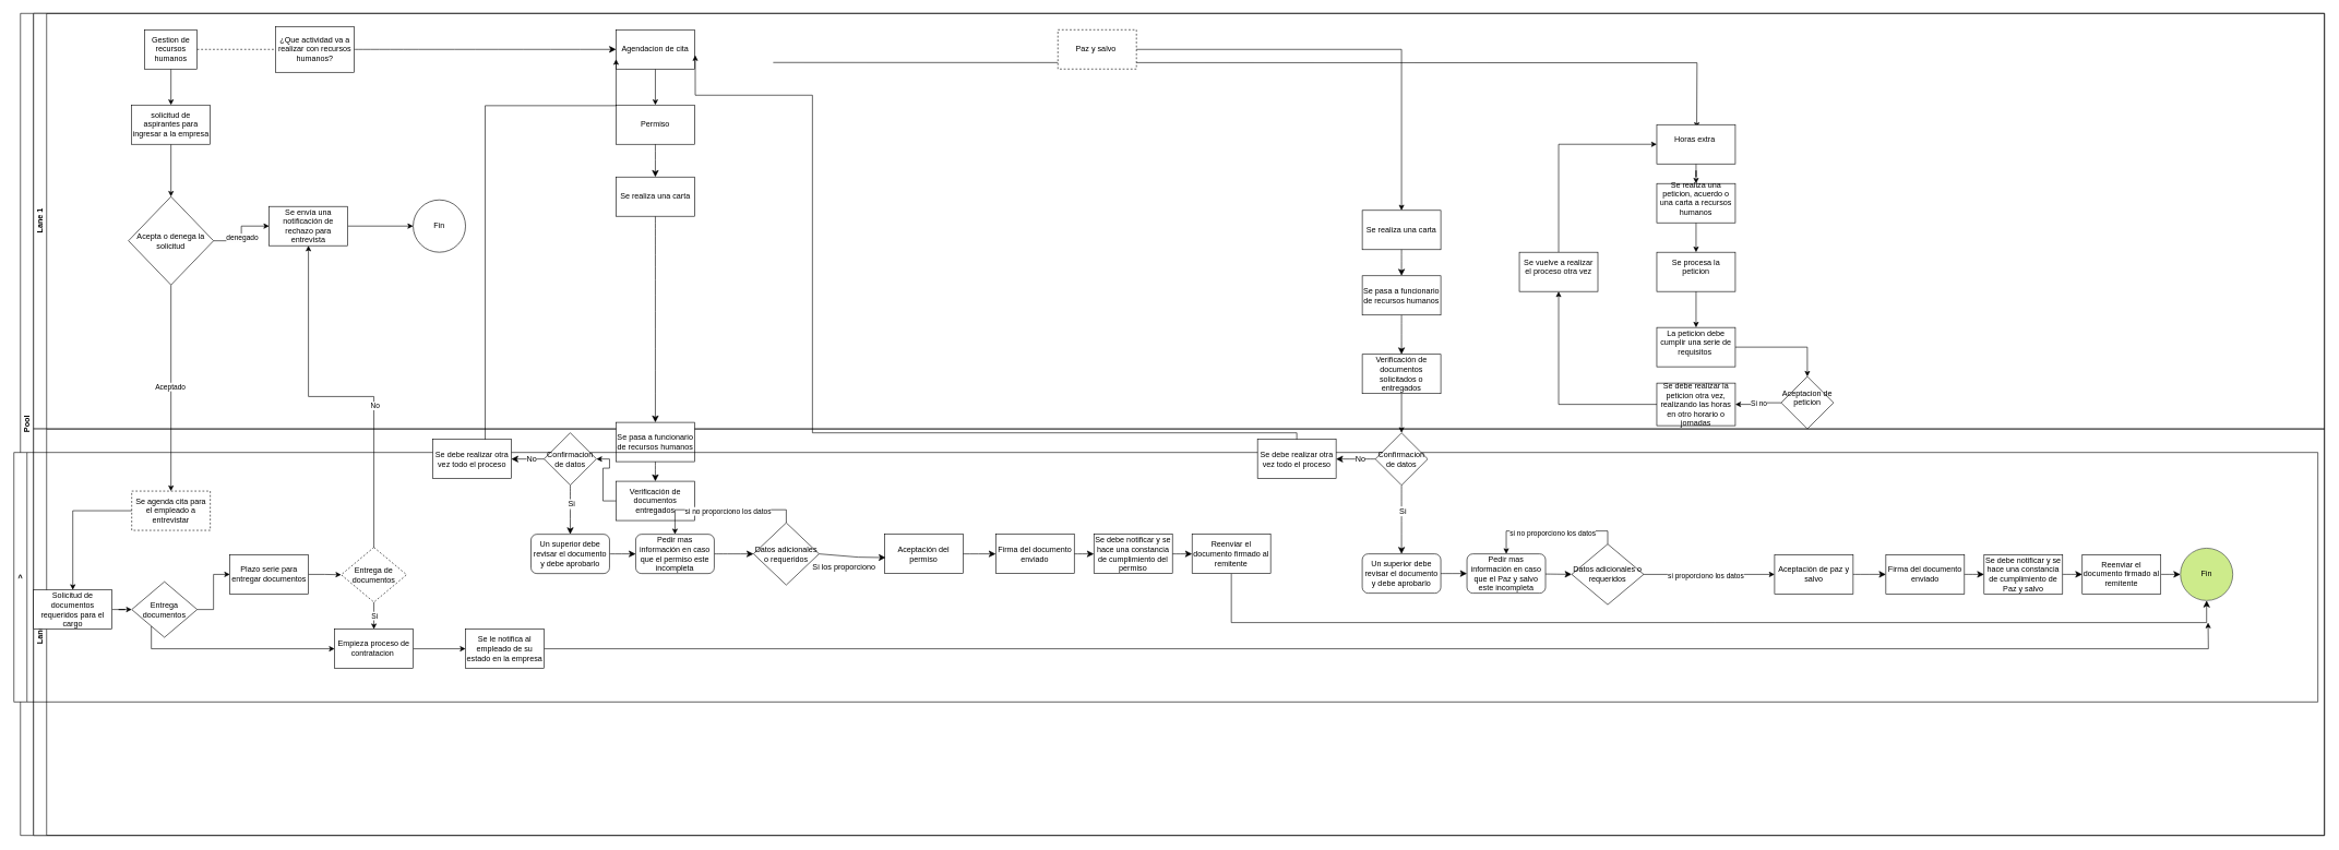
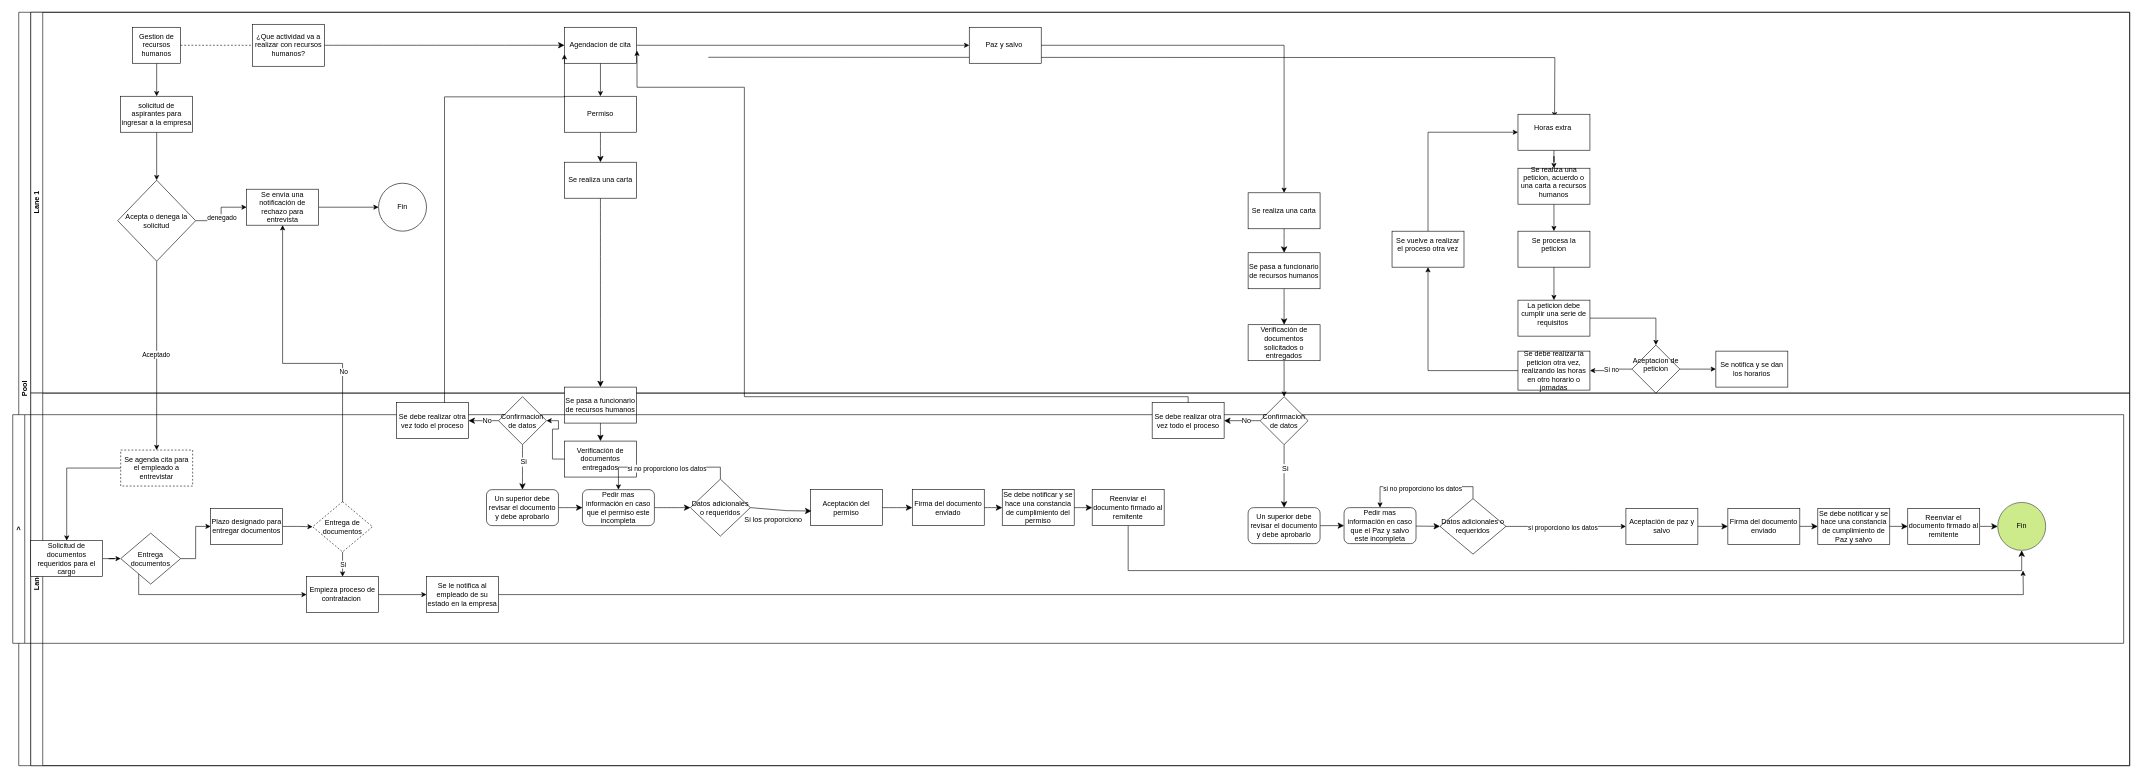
+ <mxCell id="11" value="" style="edgeStyle=orthogonalEdgeStyle;rounded=0;orthogonalLoop=1;jettySize=auto;html=1;" edge="1" parent="6" source="14" target="16"><mxGeometry relative="1" as="geometry" /></mxCell>
- <mxCell id="16" value="Paz y salvo&amp;nbsp;" style="whiteSpace=wrap;html=1;fontColor=#000000;rounded=0;dashed=1;" vertex="1" parent="6"><mxGeometry x="1565" y="25" width="120" height="60" as="geometry" /></mxCell>
+ <mxCell id="16" value="Paz y salvo&amp;nbsp;" style="whiteSpace=wrap;html=1;fontColor=#000000;rounded=0;" vertex="1" parent="6"><mxGeometry x="1565" y="25" width="120" height="60" as="geometry" /></mxCell>
+ <mxCell id="38" value="" style="edgeStyle=orthogonalEdgeStyle;rounded=0;orthogonalLoop=1;jettySize=auto;html=1;" edge="1" parent="6" source="39" target="44"><mxGeometry relative="1" as="geometry" /></mxCell>
+ <mxCell id="44" value="Se notifica y se dan los horarios" style="whiteSpace=wrap;html=1;fontColor=#000000;rounded=0;" vertex="1" parent="6"><mxGeometry x="2810" y="565" width="120" height="60" as="geometry" /></mxCell>
- <mxCell id="114" value="Plazo serie para entregar documentos" style="whiteSpace=wrap;html=1;" vertex="1" parent="50"><mxGeometry x="330" y="156.25" width="120" height="60" as="geometry" /></mxCell>
+ <mxCell id="114" value="Plazo designado para entregar documentos" style="whiteSpace=wrap;html=1;" vertex="1" parent="50"><mxGeometry x="330" y="156.25" width="120" height="60" as="geometry" /></mxCell>
